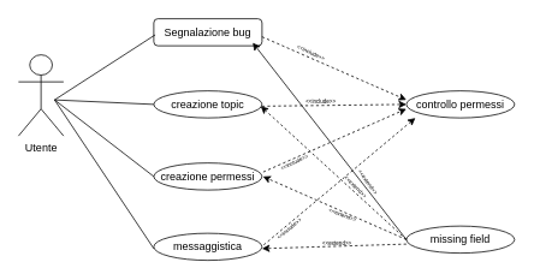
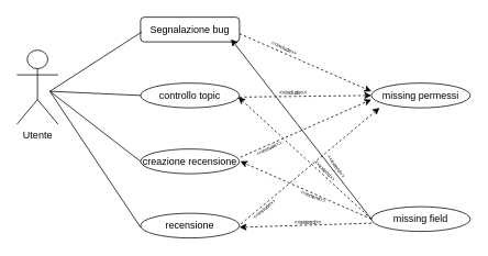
- <mxCell id="4" value="creazione topic" style="ellipse;whiteSpace=wrap;html=1;" parent="1" vertex="1"><mxGeometry x="170" y="100" width="120" height="30" as="geometry" /></mxCell>
+ <mxCell id="4" value="controllo topic" style="ellipse;whiteSpace=wrap;html=1;" parent="1" vertex="1"><mxGeometry x="170" y="100" width="120" height="30" as="geometry" /></mxCell>
- <mxCell id="5" value="controllo permessi" style="ellipse;whiteSpace=wrap;html=1;" parent="1" vertex="1"><mxGeometry x="450" y="100" width="120" height="30" as="geometry" /></mxCell>
+ <mxCell id="5" value="missing permessi" style="ellipse;whiteSpace=wrap;html=1;" parent="1" vertex="1"><mxGeometry x="450" y="100" width="120" height="30" as="geometry" /></mxCell>
- <mxCell id="6" value="creazione permessi" style="ellipse;whiteSpace=wrap;html=1;" parent="1" vertex="1"><mxGeometry x="170" y="180" width="120" height="30" as="geometry" /></mxCell>
+ <mxCell id="6" value="creazione recensione" style="ellipse;whiteSpace=wrap;html=1;" parent="1" vertex="1"><mxGeometry x="170" y="180" width="120" height="30" as="geometry" /></mxCell>
- <mxCell id="28" value="messaggistica" style="ellipse;whiteSpace=wrap;html=1;" vertex="1" parent="1"><mxGeometry x="170" y="258" width="120" height="30" as="geometry" /></mxCell>
+ <mxCell id="28" value="recensione" style="ellipse;whiteSpace=wrap;html=1;" vertex="1" parent="1"><mxGeometry x="170" y="258" width="120" height="30" as="geometry" /></mxCell>
